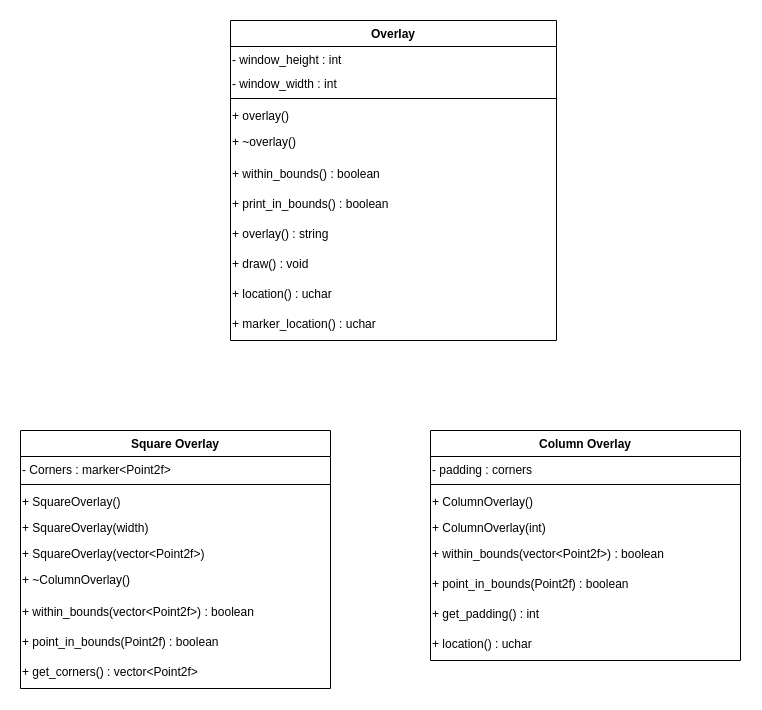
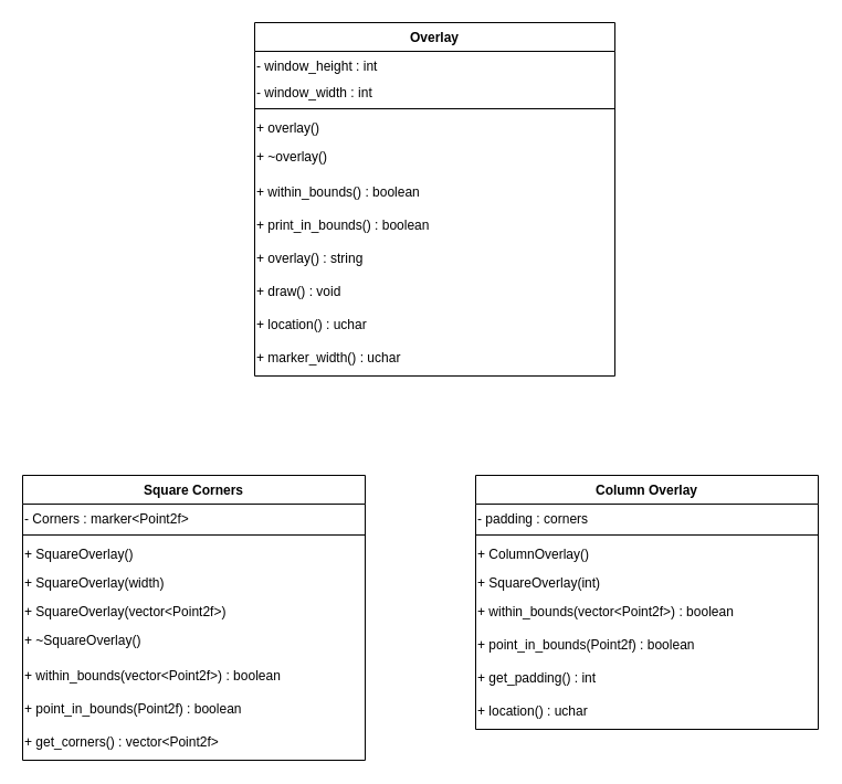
- <mxCell id="13" value="+ marker_location() : uchar" style="text;whiteSpace=wrap;html=1;" vertex="1" parent="2"><mxGeometry y="290" width="326" height="30" as="geometry" /></mxCell>
+ <mxCell id="13" value="+ marker_width() : uchar" style="text;whiteSpace=wrap;html=1;" vertex="1" parent="2"><mxGeometry y="290" width="326" height="30" as="geometry" /></mxCell>
- <mxCell id="14" value="Square Overlay" style="swimlane;fontStyle=1;align=center;verticalAlign=top;childLayout=stackLayout;horizontal=1;startSize=26;horizontalStack=0;resizeParent=1;resizeParentMax=0;resizeLast=0;collapsible=1;marginBottom=0;whiteSpace=wrap;html=1;" vertex="1" parent="1"><mxGeometry x="20" y="430" width="310" height="258" as="geometry" /></mxCell>
+ <mxCell id="14" value="Square Corners" style="swimlane;fontStyle=1;align=center;verticalAlign=top;childLayout=stackLayout;horizontal=1;startSize=26;horizontalStack=0;resizeParent=1;resizeParentMax=0;resizeLast=0;collapsible=1;marginBottom=0;whiteSpace=wrap;html=1;" vertex="1" parent="1"><mxGeometry x="20" y="430" width="310" height="258" as="geometry" /></mxCell>
- <mxCell id="28" value="+ ColumnOverlay(int)" style="text;strokeColor=none;fillColor=none;align=left;verticalAlign=top;spacingLeft=0;spacingRight=4;overflow=hidden;rotatable=0;points=[[0,0.5],[1,0.5]];portConstraint=eastwest;whiteSpace=wrap;html=1;" vertex="1" parent="24"><mxGeometry y="84" width="310" height="26" as="geometry" /></mxCell>
+ <mxCell id="28" value="+ SquareOverlay(int)" style="text;strokeColor=none;fillColor=none;align=left;verticalAlign=top;spacingLeft=0;spacingRight=4;overflow=hidden;rotatable=0;points=[[0,0.5],[1,0.5]];portConstraint=eastwest;whiteSpace=wrap;html=1;" vertex="1" parent="24"><mxGeometry y="84" width="310" height="26" as="geometry" /></mxCell>
- <mxCell id="20" value="+ ~ColumnOverlay()" style="text;whiteSpace=wrap;html=1;" vertex="1" parent="14"><mxGeometry y="136" width="310" height="32" as="geometry" /></mxCell>
+ <mxCell id="20" value="+ ~SquareOverlay()" style="text;whiteSpace=wrap;html=1;" vertex="1" parent="14"><mxGeometry y="136" width="310" height="32" as="geometry" /></mxCell>
